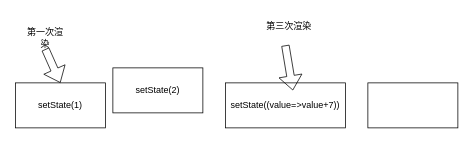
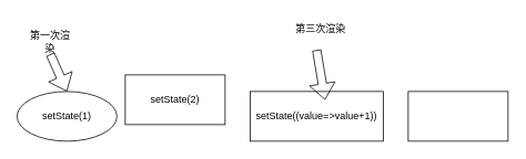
- <mxCell id="2" value="setState(1)" style="rounded=0;whiteSpace=wrap;html=1;" vertex="1" parent="1"><mxGeometry x="20" y="110" width="120" height="60" as="geometry" /></mxCell>
+ <mxCell id="2" value="setState(1)" style="ellipse;whiteSpace=wrap;html=1;" vertex="1" parent="1"><mxGeometry x="20" y="110" width="120" height="60" as="geometry" /></mxCell>
- <mxCell id="4" value="setState((value=&amp;gt;value+7))" style="rounded=0;whiteSpace=wrap;html=1;" vertex="1" parent="1"><mxGeometry x="300" y="110" width="160" height="60" as="geometry" /></mxCell>
+ <mxCell id="4" value="setState((value=&amp;gt;value+1))" style="rounded=0;whiteSpace=wrap;html=1;" vertex="1" parent="1"><mxGeometry x="300" y="110" width="160" height="60" as="geometry" /></mxCell>
